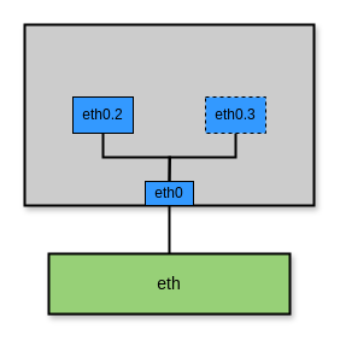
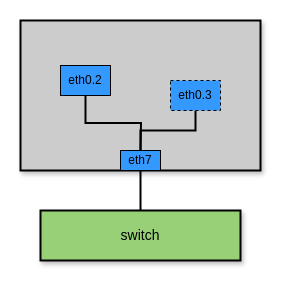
- <mxCell id="8" value="eth0.2" style="rounded=0;whiteSpace=wrap;html=1;fillColor=#3399FF;" vertex="1" parent="1"><mxGeometry x="60" y="80" width="50" height="30" as="geometry" /></mxCell>
+ <mxCell id="8" value="eth0.2" style="rounded=0;whiteSpace=wrap;html=1;fillColor=#3399FF;" vertex="1" parent="1"><mxGeometry x="60" y="65" width="50" height="30" as="geometry" /></mxCell>
- <mxCell id="5" value="eth0" style="rounded=0;whiteSpace=wrap;html=1;fillColor=#3399FF;" parent="1" vertex="1"><mxGeometry x="120" y="150" width="40" height="20" as="geometry" /></mxCell>
+ <mxCell id="5" value="eth7" style="rounded=0;whiteSpace=wrap;html=1;fillColor=#3399FF;" parent="1" vertex="1"><mxGeometry x="120" y="150" width="40" height="20" as="geometry" /></mxCell>
- <mxCell id="3" value="&lt;font style=&quot;font-size: 14px&quot;&gt;eth&lt;/font&gt;" style="rounded=0;whiteSpace=wrap;html=1;fillColor=#97D077;shadow=1;strokeWidth=2;" parent="1" vertex="1"><mxGeometry x="40" y="210" width="200" height="50" as="geometry" /></mxCell>
+ <mxCell id="3" value="&lt;font style=&quot;font-size: 14px&quot;&gt;switch&lt;/font&gt;" style="rounded=0;whiteSpace=wrap;html=1;fillColor=#97D077;shadow=1;strokeWidth=2;" parent="1" vertex="1"><mxGeometry x="40" y="210" width="200" height="50" as="geometry" /></mxCell>
